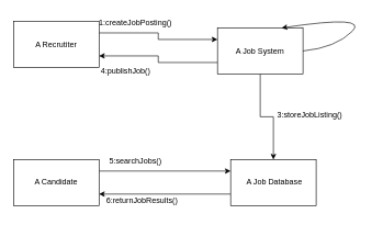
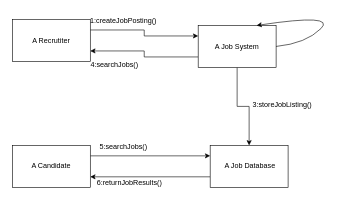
- <mxCell id="14" value="4:publishJob()" style="text;html=1;align=center;verticalAlign=middle;resizable=0;points=[];autosize=1;strokeColor=none;fillColor=none;" vertex="1" parent="1"><mxGeometry x="140" y="92" width="100" height="30" as="geometry" /></mxCell>
+ <mxCell id="14" value="4:searchJobs()" style="text;html=1;align=center;verticalAlign=middle;resizable=0;points=[];autosize=1;strokeColor=none;fillColor=none;" vertex="1" parent="1"><mxGeometry x="140" y="92" width="100" height="30" as="geometry" /></mxCell>
